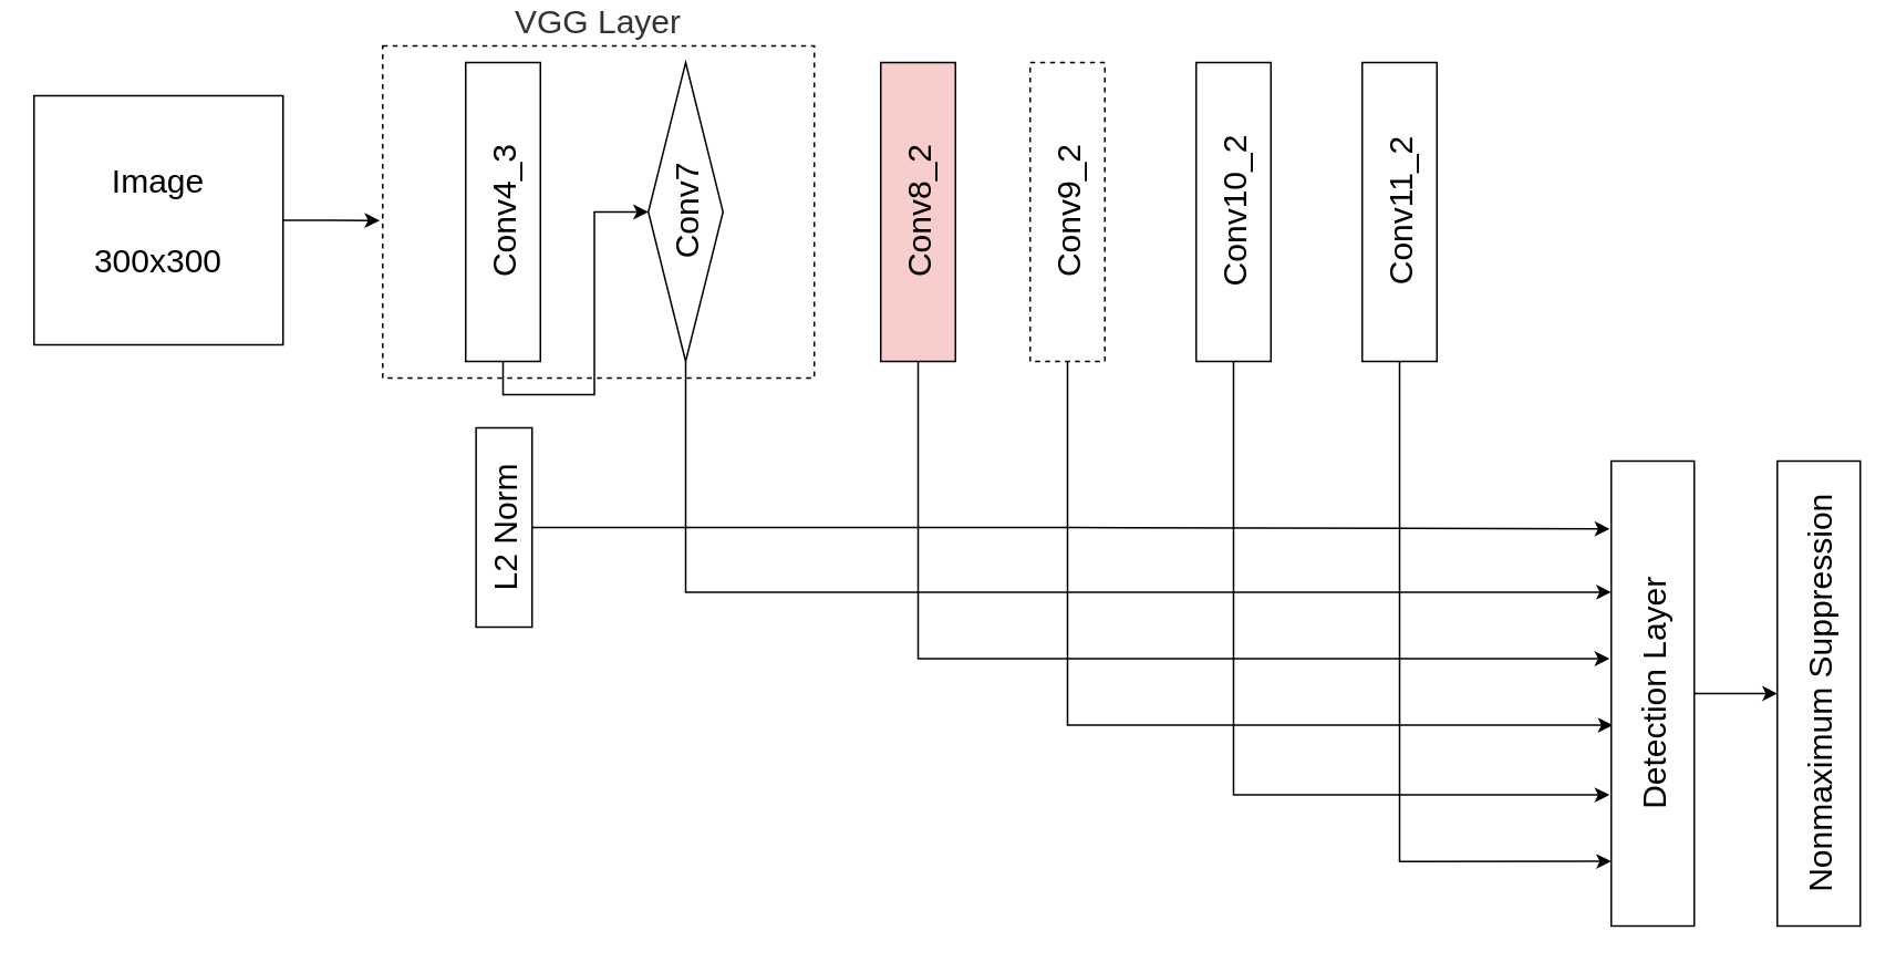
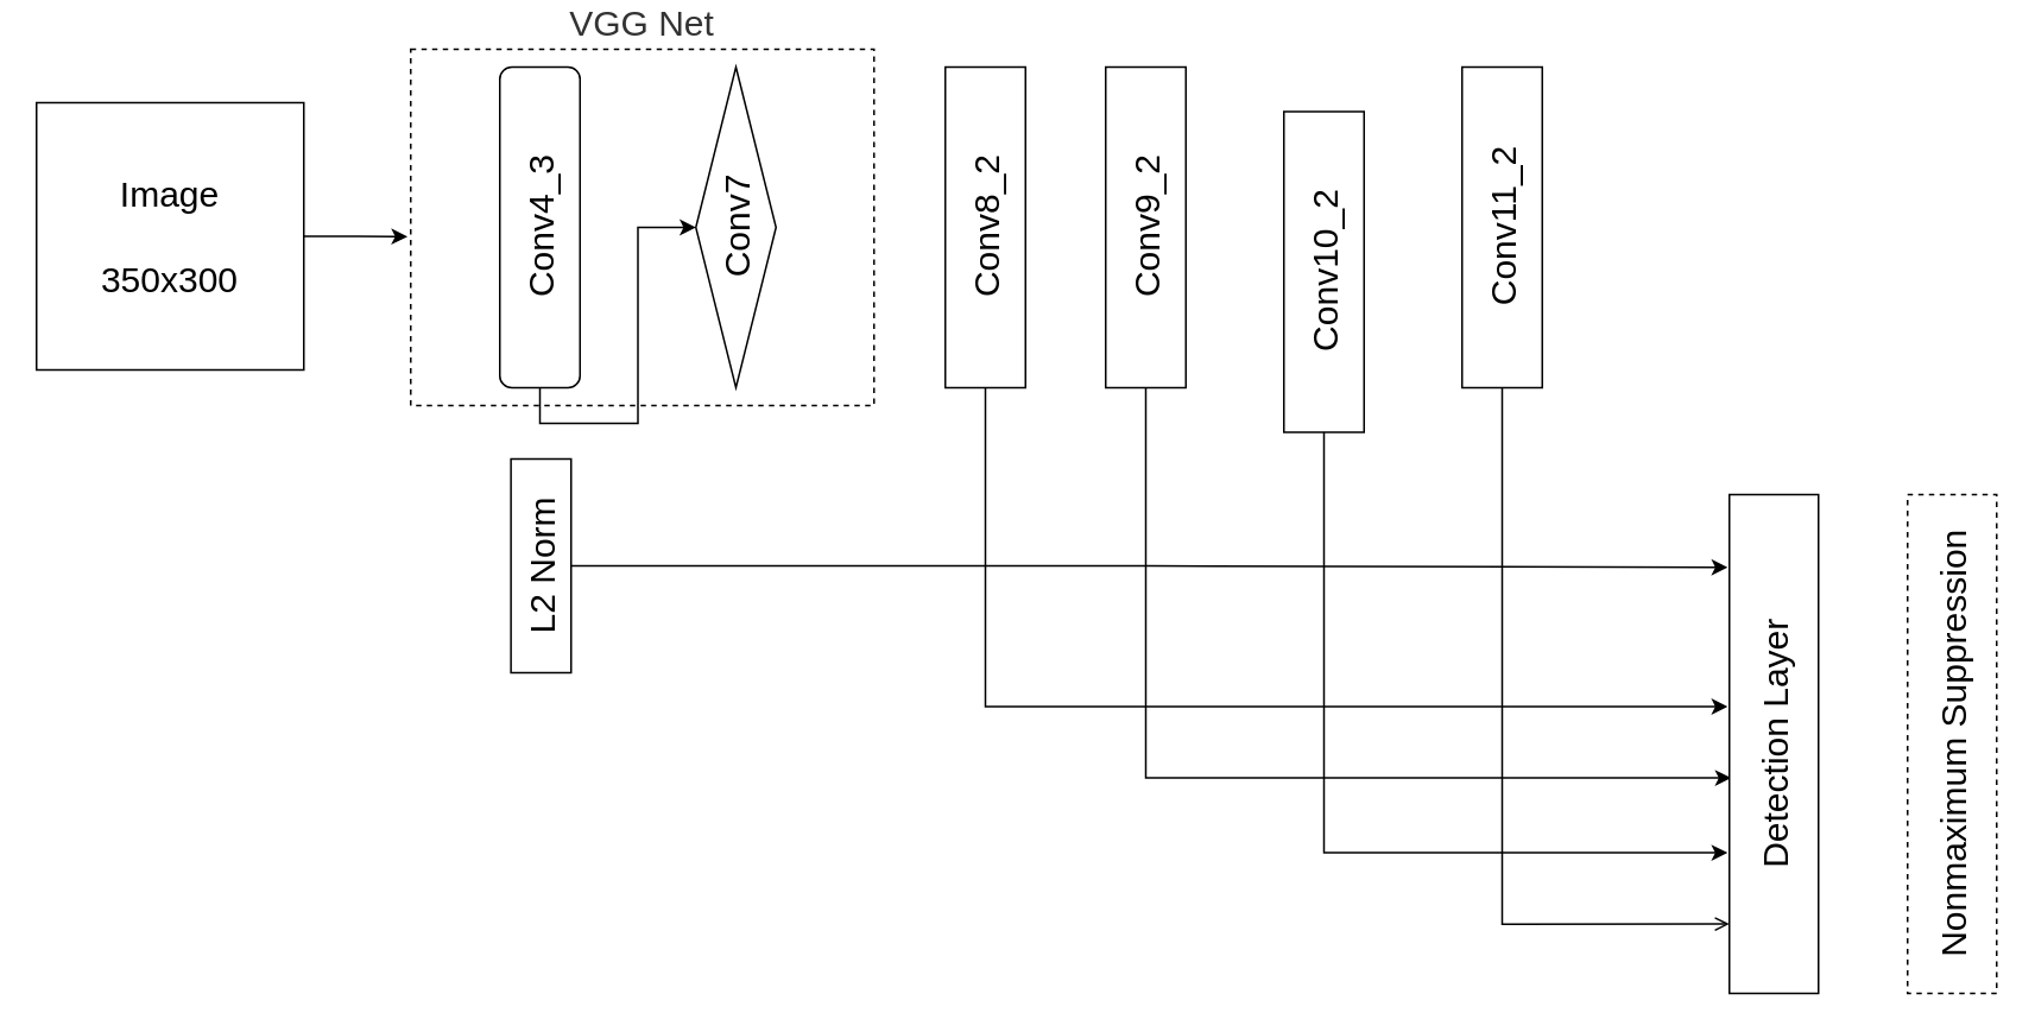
- <mxCell id="2" value="VGG Layer" style="rounded=0;whiteSpace=wrap;html=1;fillColor=none;fontColor=#333333;strokeColor=default;glass=0;shadow=0;dashed=1;align=center;spacingTop=-230;fontStyle=0;fontSize=20;" parent="1" vertex="1"><mxGeometry x="230" y="20" width="260" height="200" as="geometry" /></mxCell>
+ <mxCell id="2" value="VGG Net" style="rounded=0;whiteSpace=wrap;html=1;fillColor=none;fontColor=#333333;strokeColor=default;glass=0;shadow=0;dashed=1;align=center;spacingTop=-230;fontStyle=0;fontSize=20;" parent="1" vertex="1"><mxGeometry x="230" y="20" width="260" height="200" as="geometry" /></mxCell>
- <mxCell id="4" value="Conv4_3" style="rounded=0;whiteSpace=wrap;html=1;align=center;fontStyle=0;horizontal=0;fontSize=20;" parent="1" vertex="1"><mxGeometry x="280" y="30" width="45" height="180" as="geometry" /></mxCell>
+ <mxCell id="4" value="Conv4_3" style="whiteSpace=wrap;html=1;align=center;fontStyle=0;horizontal=0;fontSize=20;rounded=1;" parent="1" vertex="1"><mxGeometry x="280" y="30" width="45" height="180" as="geometry" /></mxCell>
- <mxCell id="8" value="Conv8_2&lt;br style=&quot;font-size: 20px;&quot;&gt;" style="rounded=0;whiteSpace=wrap;html=1;align=center;fontStyle=0;horizontal=0;fontSize=20;fillColor=#f8cecc;" parent="1" vertex="1"><mxGeometry x="530" y="30" width="45" height="180" as="geometry" /></mxCell>
+ <mxCell id="8" value="Conv8_2&lt;br style=&quot;font-size: 20px;&quot;&gt;" style="rounded=0;whiteSpace=wrap;html=1;align=center;fontStyle=0;horizontal=0;fontSize=20;" parent="1" vertex="1"><mxGeometry x="530" y="30" width="45" height="180" as="geometry" /></mxCell>
- <mxCell id="10" value="Conv9_2" style="rounded=0;whiteSpace=wrap;html=1;align=center;fontStyle=0;horizontal=0;fontSize=20;dashed=1;" parent="1" vertex="1"><mxGeometry x="620" y="30" width="45" height="180" as="geometry" /></mxCell>
+ <mxCell id="10" value="Conv9_2" style="rounded=0;whiteSpace=wrap;html=1;align=center;fontStyle=0;horizontal=0;fontSize=20;" parent="1" vertex="1"><mxGeometry x="620" y="30" width="45" height="180" as="geometry" /></mxCell>
- <mxCell id="12" value="Conv10_2&lt;br style=&quot;font-size: 20px;&quot;&gt;" style="rounded=0;whiteSpace=wrap;html=1;align=center;fontStyle=0;horizontal=0;fontSize=20;" parent="1" vertex="1"><mxGeometry x="720" y="30" width="45" height="180" as="geometry" /></mxCell>
+ <mxCell id="12" value="Conv10_2&lt;br style=&quot;font-size: 20px;&quot;&gt;" style="rounded=0;whiteSpace=wrap;html=1;align=center;fontStyle=0;horizontal=0;fontSize=20;" parent="1" vertex="1"><mxGeometry x="720" y="55" width="45" height="180" as="geometry" /></mxCell>
- <mxCell id="16" value="&lt;span style=&quot;font-weight: normal; font-size: 20px;&quot;&gt;Image&lt;br style=&quot;font-size: 20px;&quot;&gt;&lt;br style=&quot;font-size: 20px;&quot;&gt;300x300&lt;/span&gt;" style="whiteSpace=wrap;html=1;aspect=fixed;fontStyle=1;fontSize=20;" parent="1" vertex="1"><mxGeometry x="20" y="50" width="150" height="150" as="geometry" /></mxCell>
+ <mxCell id="16" value="&lt;span style=&quot;font-weight: normal; font-size: 20px;&quot;&gt;Image&lt;br style=&quot;font-size: 20px;&quot;&gt;&lt;br style=&quot;font-size: 20px;&quot;&gt;350x300&lt;/span&gt;" style="whiteSpace=wrap;html=1;aspect=fixed;fontStyle=1;fontSize=20;" parent="1" vertex="1"><mxGeometry x="20" y="50" width="150" height="150" as="geometry" /></mxCell>
- <mxCell id="5" style="edgeStyle=orthogonalEdgeStyle;rounded=0;orthogonalLoop=1;jettySize=auto;html=1;exitX=0.5;exitY=1;exitDx=0;exitDy=0;entryX=0;entryY=0.282;entryDx=0;entryDy=0;entryPerimeter=0;" parent="1" source="6" target="18" edge="1"><mxGeometry relative="1" as="geometry" /></mxCell>
- <mxCell id="17" style="edgeStyle=orthogonalEdgeStyle;rounded=0;orthogonalLoop=1;jettySize=auto;html=1;exitX=1;exitY=0.5;exitDx=0;exitDy=0;entryX=0;entryY=0.5;entryDx=0;entryDy=0;" parent="1" source="18" target="19" edge="1"><mxGeometry relative="1" as="geometry" /></mxCell>
- <mxCell id="19" value="Nonmaximum Suppression" style="rounded=0;whiteSpace=wrap;html=1;fontStyle=0;verticalAlign=middle;labelBorderColor=none;horizontal=0;fontSize=20;" parent="1" vertex="1"><mxGeometry x="1070" y="270" width="50" height="280" as="geometry" /></mxCell>
+ <mxCell id="19" value="Nonmaximum Suppression" style="rounded=0;whiteSpace=wrap;html=1;fontStyle=0;verticalAlign=middle;labelBorderColor=none;horizontal=0;fontSize=20;dashed=1;" parent="1" vertex="1"><mxGeometry x="1070" y="270" width="50" height="280" as="geometry" /></mxCell>
- <mxCell id="13" style="edgeStyle=orthogonalEdgeStyle;rounded=0;orthogonalLoop=1;jettySize=auto;html=1;exitX=0.5;exitY=1;exitDx=0;exitDy=0;entryX=0;entryY=0.861;entryDx=0;entryDy=0;entryPerimeter=0;" parent="1" source="14" target="18" edge="1"><mxGeometry relative="1" as="geometry" /></mxCell>
+ <mxCell id="13" style="edgeStyle=orthogonalEdgeStyle;rounded=0;orthogonalLoop=1;jettySize=auto;html=1;exitX=0.5;exitY=1;exitDx=0;exitDy=0;entryX=0;entryY=0.861;entryDx=0;entryDy=0;entryPerimeter=0;endArrow=open;" parent="1" source="14" target="18" edge="1"><mxGeometry relative="1" as="geometry" /></mxCell>
